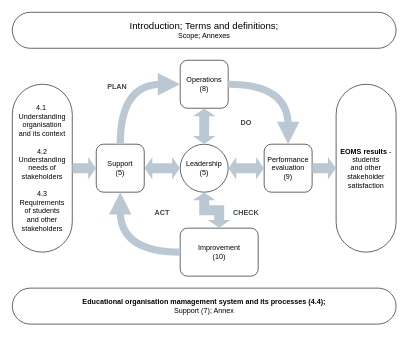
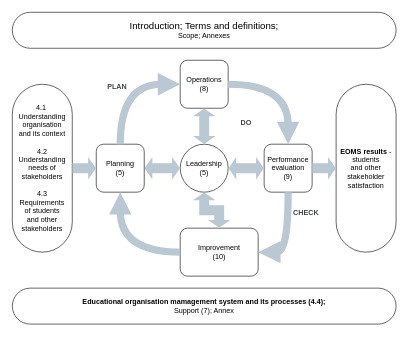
- <mxCell id="8" value="Support&lt;br&gt;(5)" style="rounded=1;whiteSpace=wrap;html=1;" vertex="1" parent="1"><mxGeometry x="160" y="240" width="80" height="80" as="geometry" /></mxCell>
+ <mxCell id="8" value="Planning&lt;br&gt;(5)" style="rounded=1;whiteSpace=wrap;html=1;" vertex="1" parent="1"><mxGeometry x="160" y="240" width="80" height="80" as="geometry" /></mxCell>
- <mxCell id="19" value="&lt;b&gt;&lt;font style=&quot;color: rgb(64, 68, 71);&quot;&gt;ACT&lt;/font&gt;&lt;/b&gt;" style="text;html=1;align=center;verticalAlign=middle;whiteSpace=wrap;rounded=0;" vertex="1" parent="1"><mxGeometry x="240" y="340" width="60" height="30" as="geometry" /></mxCell>
- <mxCell id="18" value="&lt;b&gt;&lt;font style=&quot;color: rgb(64, 68, 71);&quot;&gt;CHECK&lt;/font&gt;&lt;/b&gt;" style="text;html=1;align=center;verticalAlign=middle;whiteSpace=wrap;rounded=0;" vertex="1" parent="1"><mxGeometry x="380" y="340" width="60" height="30" as="geometry" /></mxCell>
+ <mxCell id="18" value="&lt;b&gt;&lt;font style=&quot;color: rgb(64, 68, 71);&quot;&gt;CHECK&lt;/font&gt;&lt;/b&gt;" style="text;html=1;align=center;verticalAlign=middle;whiteSpace=wrap;rounded=0;" vertex="1" parent="1"><mxGeometry x="480" y="340" width="60" height="30" as="geometry" /></mxCell>
+ <mxCell id="13" style="rounded=0;orthogonalLoop=1;jettySize=auto;html=1;exitX=0.5;exitY=1;exitDx=0;exitDy=0;entryX=1;entryY=0.5;entryDx=0;entryDy=0;startArrow=none;startFill=0;fillColor=#bac8d3;strokeColor=#BAC8D3;edgeStyle=orthogonalEdgeStyle;curved=1;strokeWidth=12;endArrow=block;endFill=1;" edge="1" parent="1" source="6" target="5"><mxGeometry relative="1" as="geometry"><mxPoint x="450" y="420" as="sourcePoint" /><mxPoint x="550" y="520" as="targetPoint" /><Array as="points"><mxPoint x="480" y="420" /></Array></mxGeometry></mxCell>
